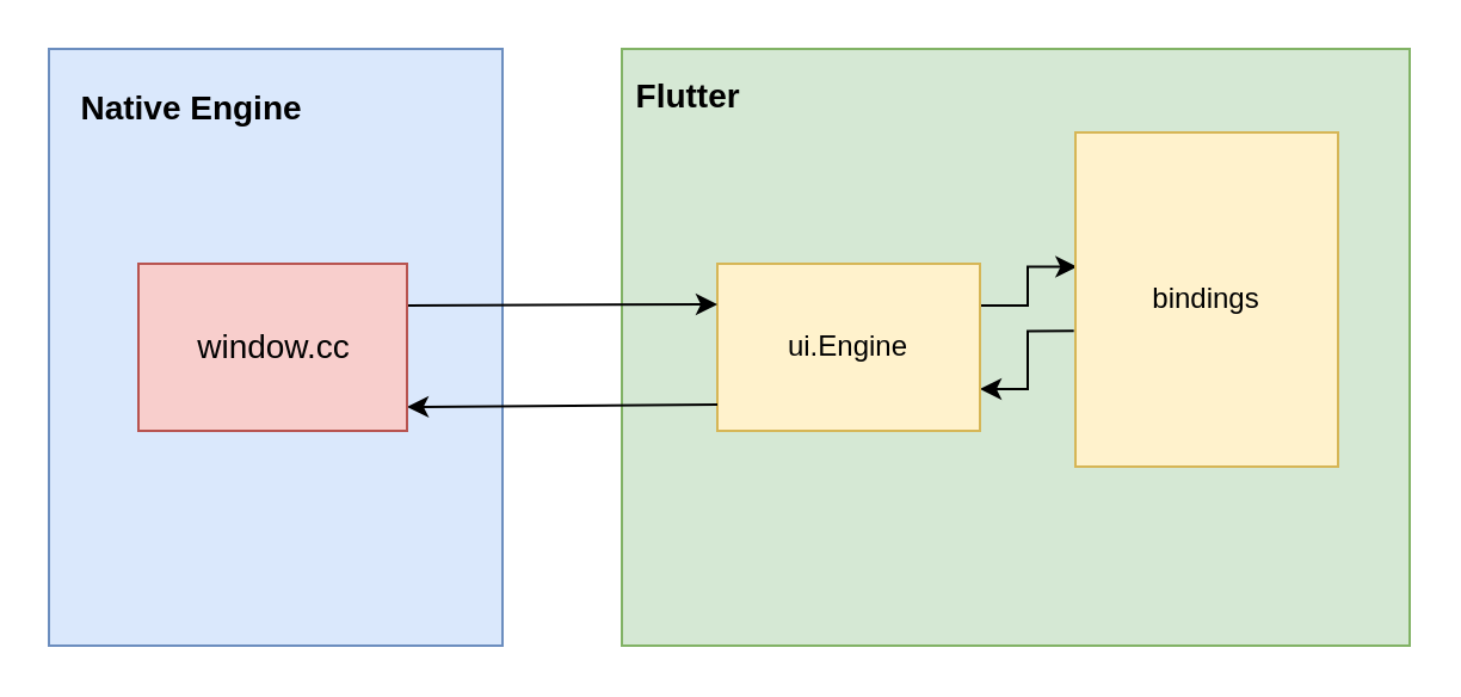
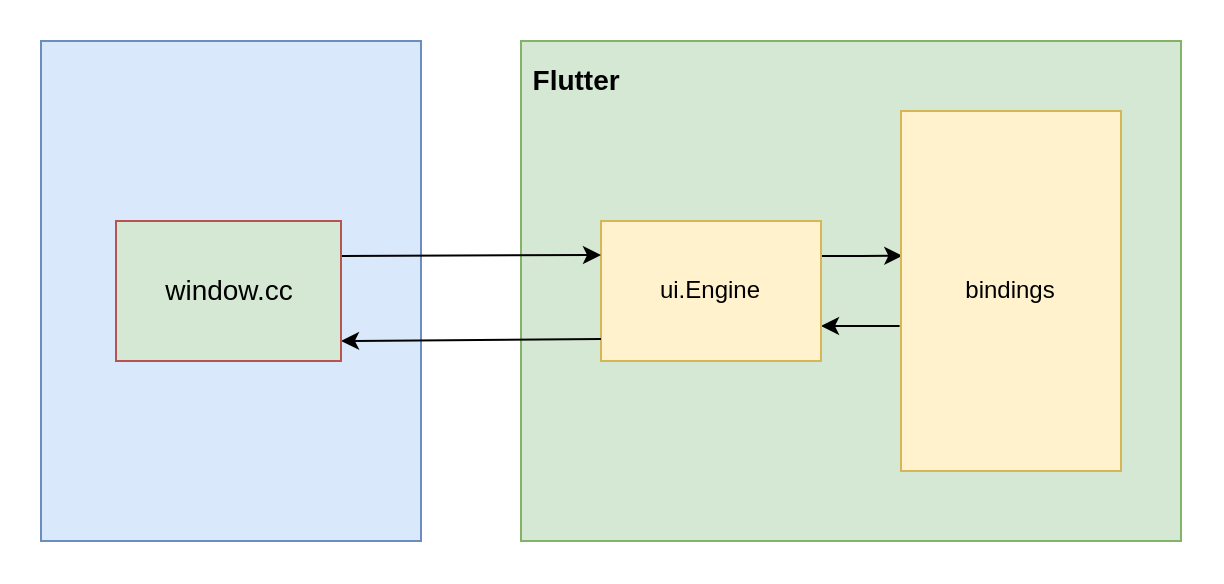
- <mxCell id="11" value="Native Engine" style="text;html=1;strokeColor=none;fillColor=none;align=center;verticalAlign=middle;whiteSpace=wrap;rounded=0;fontStyle=1;fontSize=14;" vertex="1" parent="1"><mxGeometry x="30" y="35" width="100" height="20" as="geometry" /></mxCell>
- <mxCell id="7" value="bindings" style="rounded=0;whiteSpace=wrap;html=1;fillColor=#fff2cc;strokeColor=#d6b656;" vertex="1" parent="1"><mxGeometry x="450" y="55" width="110" height="140" as="geometry" /></mxCell>
+ <mxCell id="7" value="bindings" style="rounded=0;whiteSpace=wrap;html=1;fillColor=#fff2cc;strokeColor=#d6b656;" vertex="1" parent="1"><mxGeometry x="450" y="55" width="110" height="180" as="geometry" /></mxCell>
- <mxCell id="12" value="window.cc" style="rounded=0;whiteSpace=wrap;html=1;fontSize=14;fillColor=#f8cecc;strokeColor=#b85450;" vertex="1" parent="1"><mxGeometry x="57.5" y="110" width="112.5" height="70" as="geometry" /></mxCell>
+ <mxCell id="12" value="window.cc" style="rounded=0;whiteSpace=wrap;html=1;fontSize=14;fillColor=#d5e8d4;strokeColor=#b85450;" vertex="1" parent="1"><mxGeometry x="57.5" y="110" width="112.5" height="70" as="geometry" /></mxCell>
